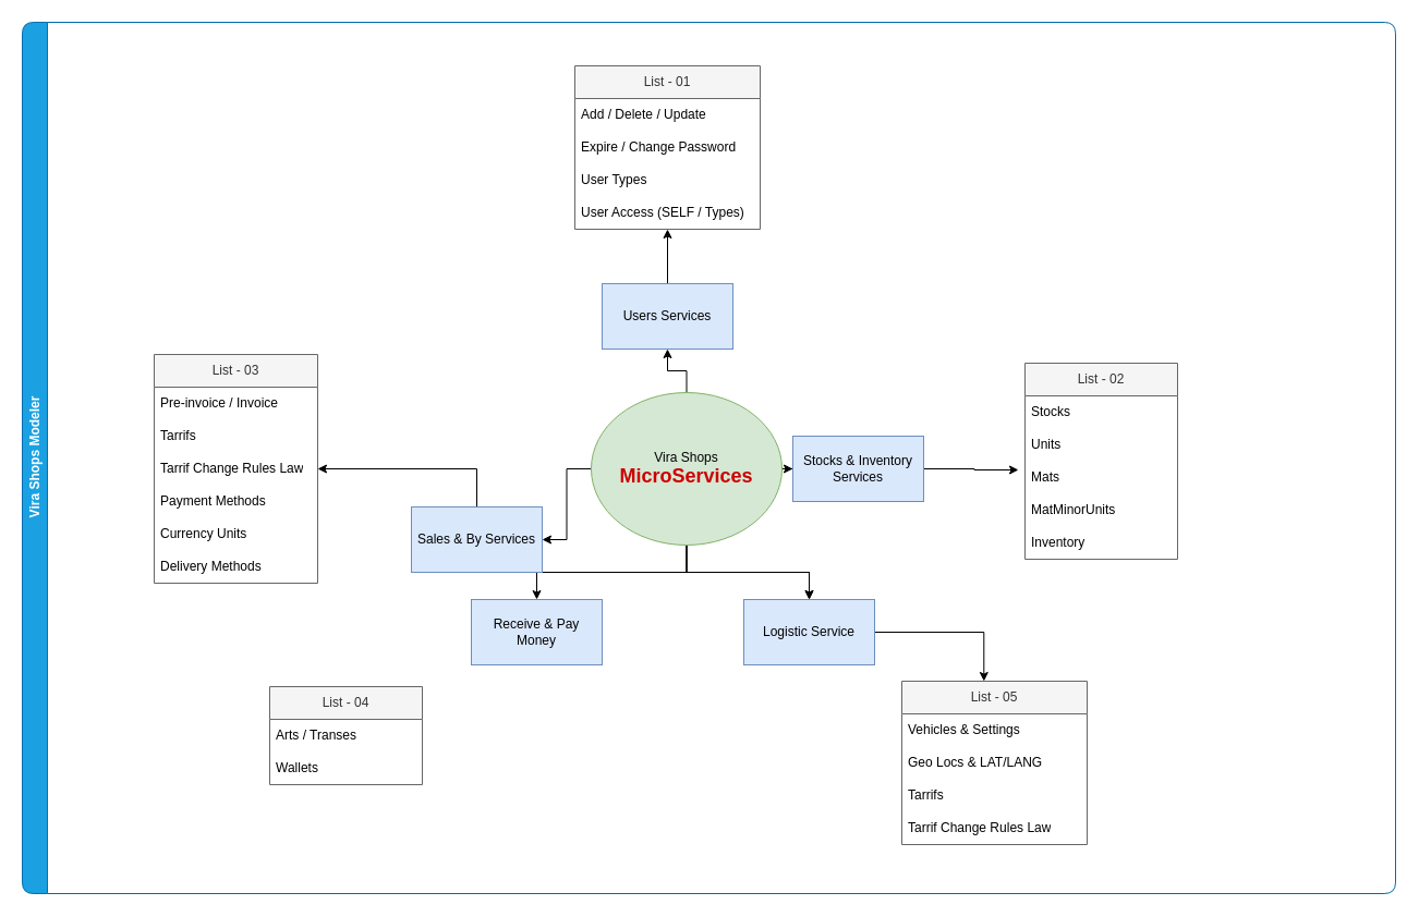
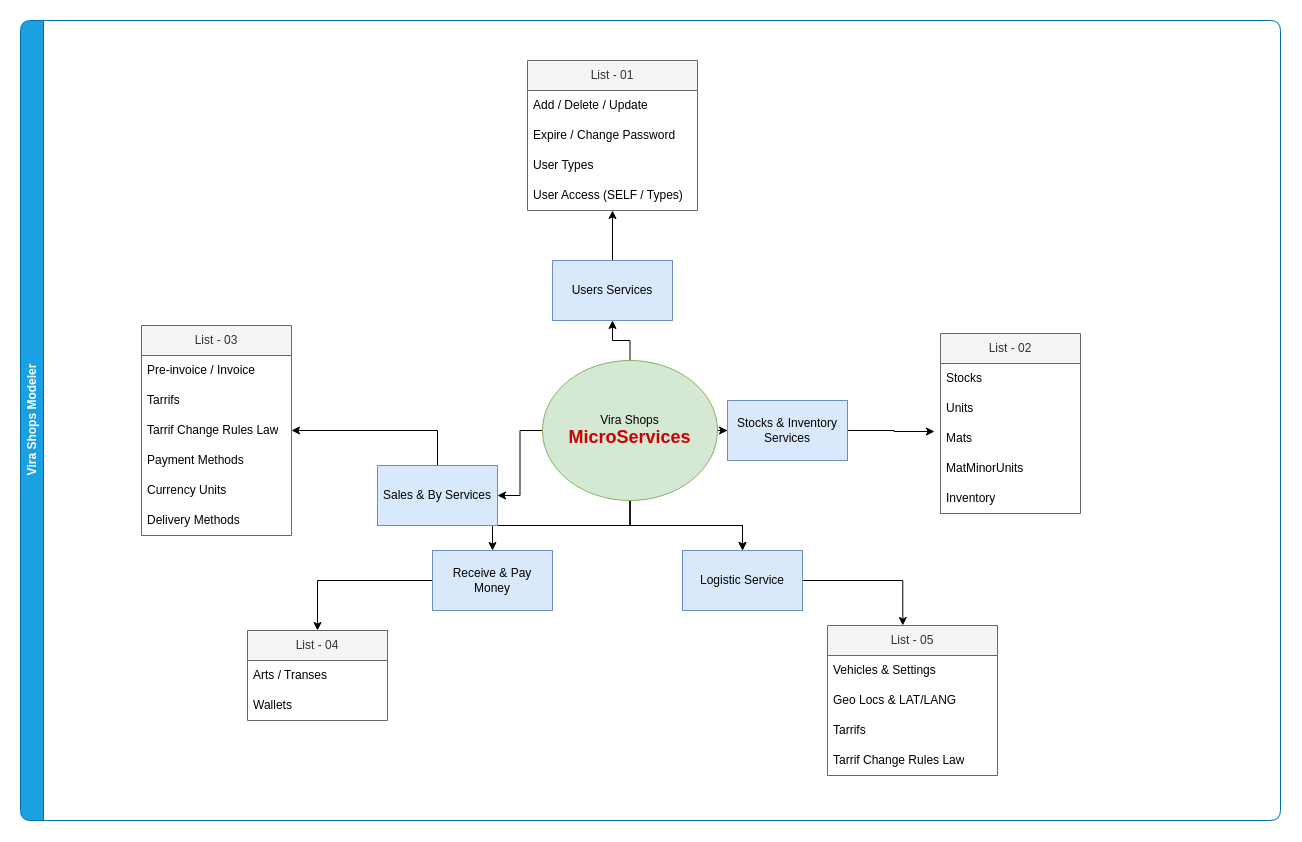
+ <mxCell id="36" style="edgeStyle=orthogonalEdgeStyle;rounded=0;orthogonalLoop=1;jettySize=auto;html=1;entryX=0.5;entryY=0;entryDx=0;entryDy=0;" parent="1" source="37" target="38" edge="1"><mxGeometry relative="1" as="geometry" /></mxCell>
